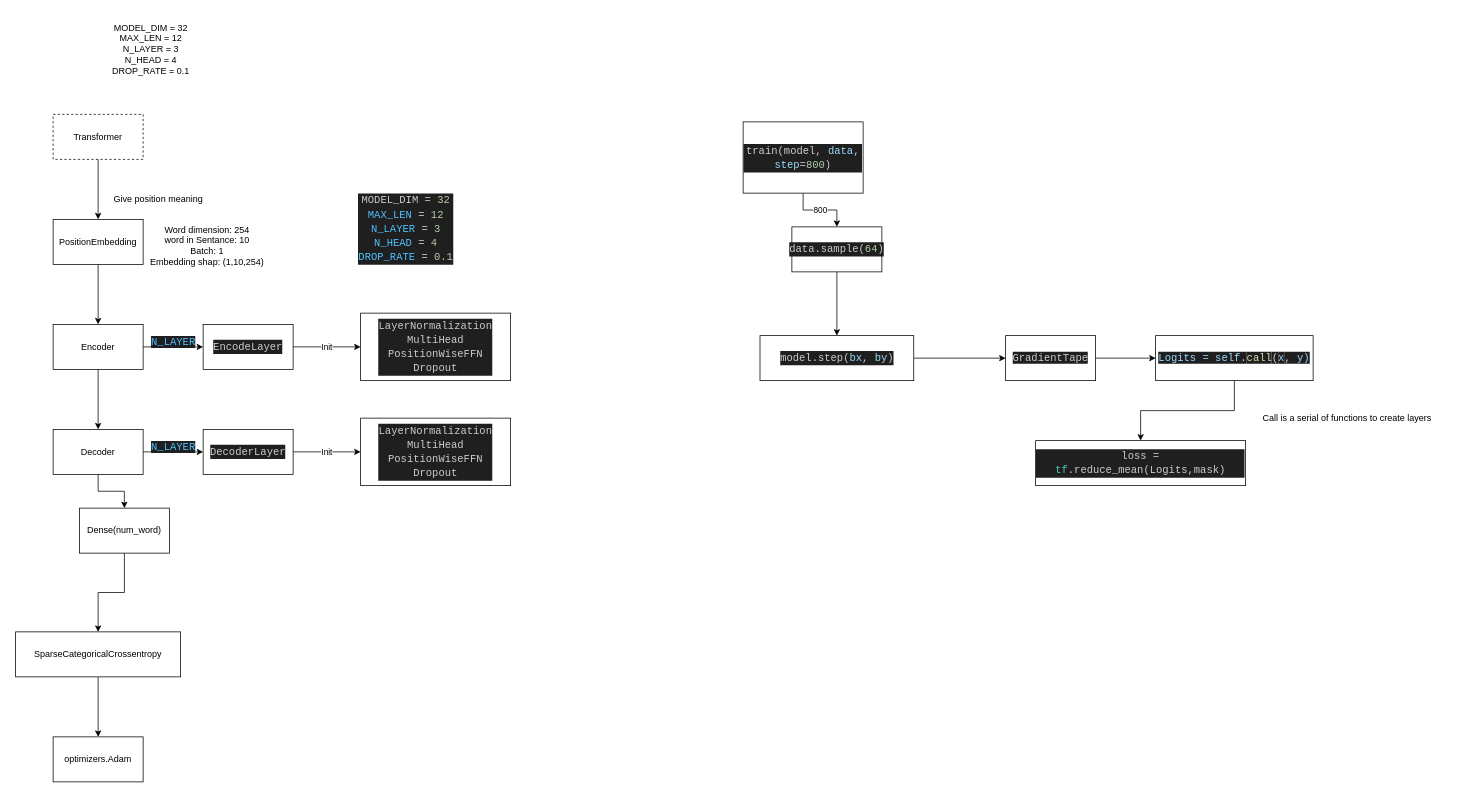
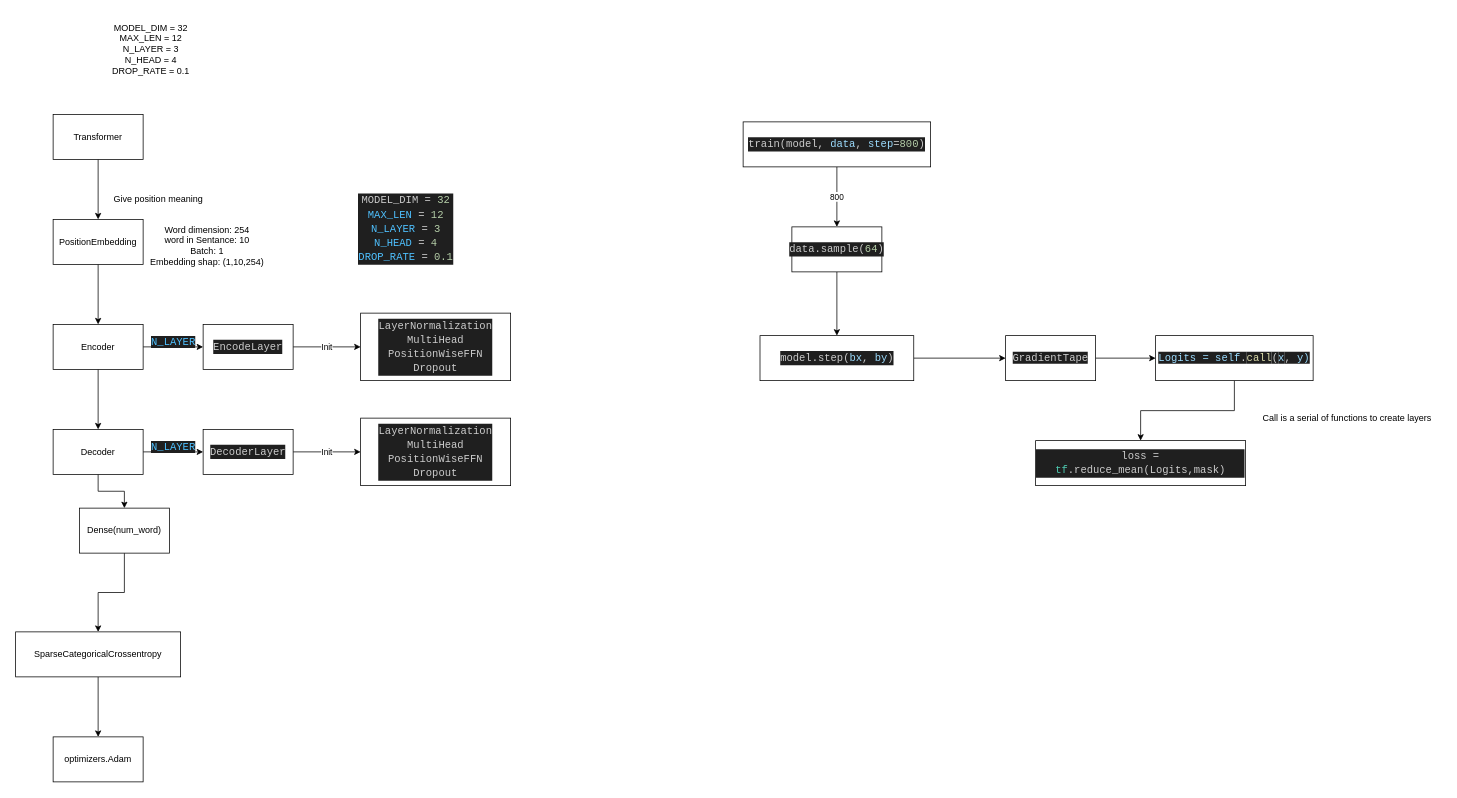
- <mxCell id="3" value="Transformer" style="whiteSpace=wrap;html=1;dashed=1;" vertex="1" parent="1"><mxGeometry x="70" y="152" width="120" height="60" as="geometry" /></mxCell>
+ <mxCell id="3" value="Transformer" style="whiteSpace=wrap;html=1;" vertex="1" parent="1"><mxGeometry x="70" y="152" width="120" height="60" as="geometry" /></mxCell>
- <mxCell id="28" value="&lt;div style=&quot;color: rgb(204, 204, 204); background-color: rgb(31, 31, 31); font-family: Consolas, &amp;quot;Courier New&amp;quot;, monospace; font-size: 14px; line-height: 19px;&quot;&gt;train&lt;span style=&quot;&quot;&gt;(&lt;/span&gt;model&lt;span style=&quot;&quot;&gt;, &lt;/span&gt;&lt;span style=&quot;color: rgb(156, 220, 254);&quot;&gt;data&lt;/span&gt;, &lt;span style=&quot;color: rgb(156, 220, 254);&quot;&gt;step&lt;/span&gt;&lt;span style=&quot;color: rgb(212, 212, 212);&quot;&gt;=&lt;/span&gt;&lt;span style=&quot;color: rgb(181, 206, 168);&quot;&gt;800&lt;/span&gt;)&lt;br&gt;&lt;/div&gt;" style="whiteSpace=wrap;html=1;" vertex="1" parent="1"><mxGeometry x="990" y="162" width="160" height="95" as="geometry" /></mxCell>
+ <mxCell id="28" value="&lt;div style=&quot;color: rgb(204, 204, 204); background-color: rgb(31, 31, 31); font-family: Consolas, &amp;quot;Courier New&amp;quot;, monospace; font-size: 14px; line-height: 19px;&quot;&gt;train&lt;span style=&quot;&quot;&gt;(&lt;/span&gt;model&lt;span style=&quot;&quot;&gt;, &lt;/span&gt;&lt;span style=&quot;color: rgb(156, 220, 254);&quot;&gt;data&lt;/span&gt;, &lt;span style=&quot;color: rgb(156, 220, 254);&quot;&gt;step&lt;/span&gt;&lt;span style=&quot;color: rgb(212, 212, 212);&quot;&gt;=&lt;/span&gt;&lt;span style=&quot;color: rgb(181, 206, 168);&quot;&gt;800&lt;/span&gt;)&lt;br&gt;&lt;/div&gt;" style="whiteSpace=wrap;html=1;" vertex="1" parent="1"><mxGeometry x="990" y="162" width="250" height="60" as="geometry" /></mxCell>
